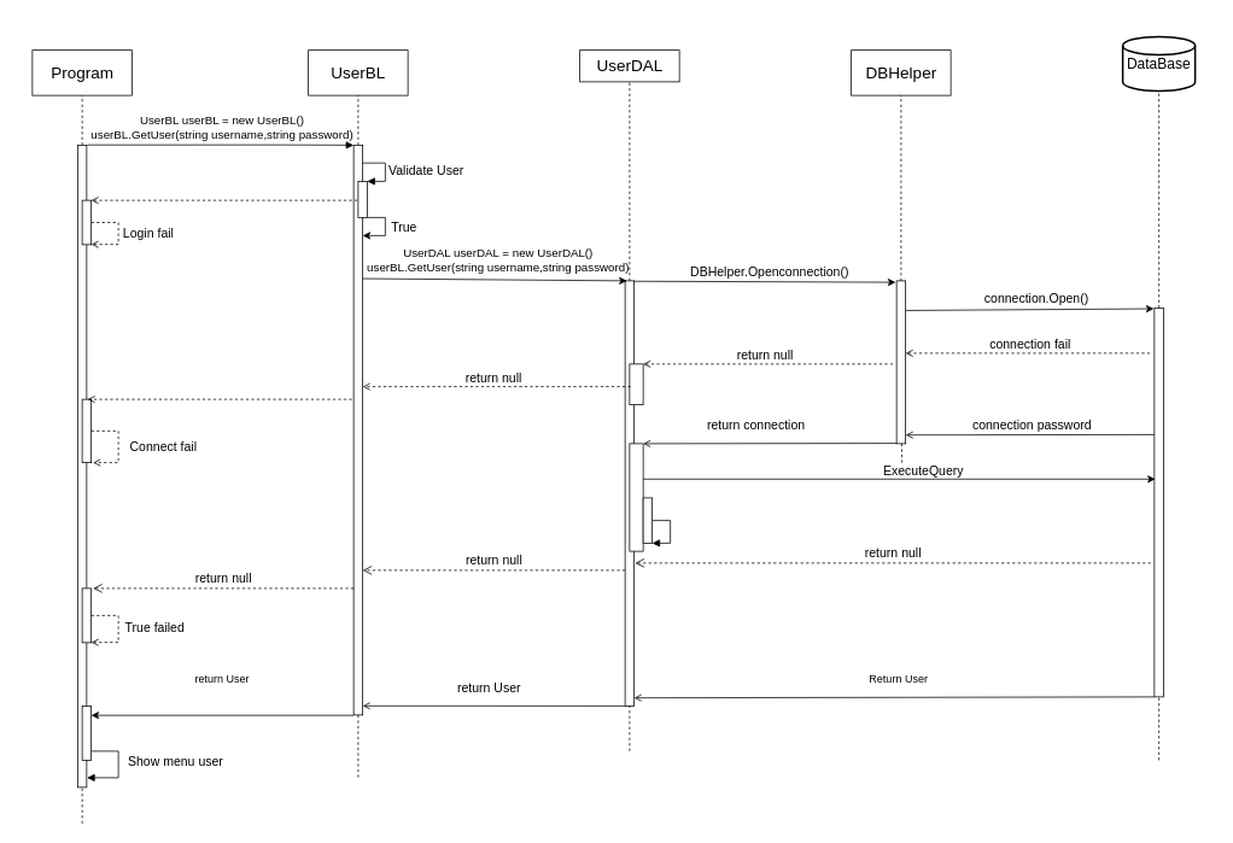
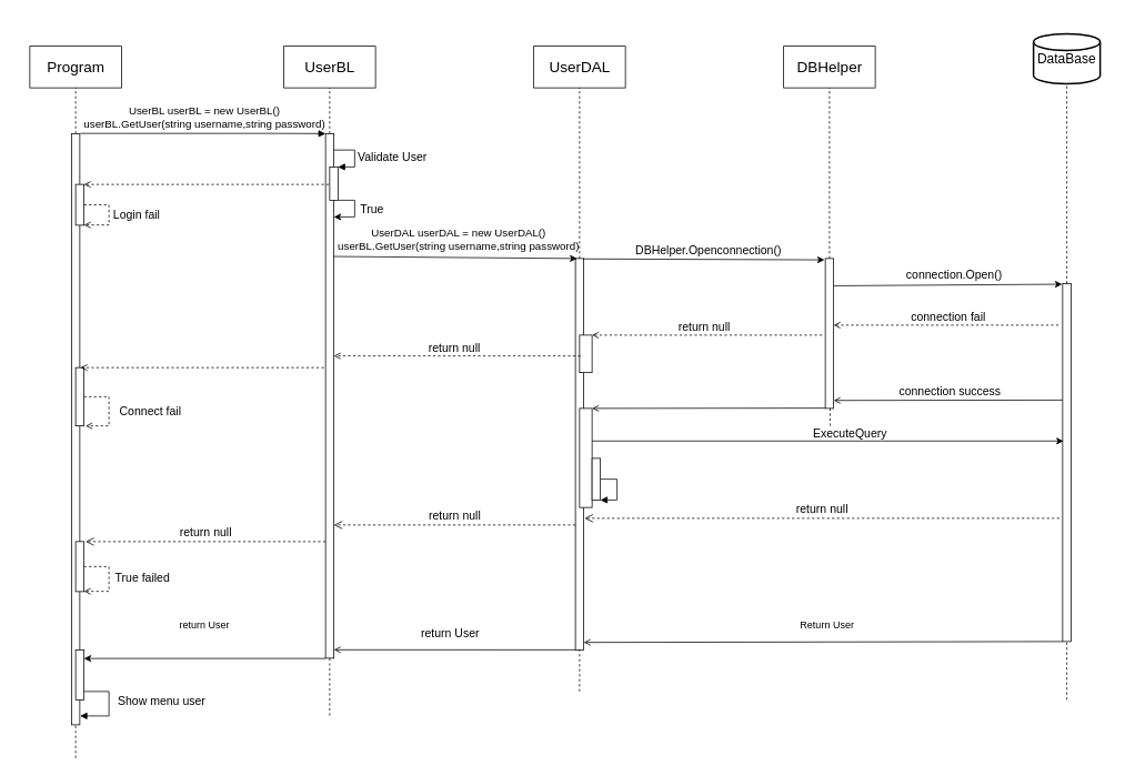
- <mxCell id="19" value="&lt;font style=&quot;font-size: 18px&quot;&gt;UserDAL&lt;/font&gt;" style="html=1;" parent="1" vertex="1"><mxGeometry x="640" y="55" width="110" height="35" as="geometry" /></mxCell>
+ <mxCell id="19" value="&lt;font style=&quot;font-size: 18px&quot;&gt;UserDAL&lt;/font&gt;" style="html=1;" parent="1" vertex="1"><mxGeometry x="640" y="55" width="110" height="50" as="geometry" /></mxCell>
- <mxCell id="41" value="&lt;font style=&quot;font-size: 14px&quot;&gt;return connection&lt;/font&gt;" style="text;html=1;strokeColor=none;fillColor=none;align=center;verticalAlign=middle;whiteSpace=wrap;rounded=0;" parent="1" vertex="1"><mxGeometry x="770" y="460" width="130" height="20" as="geometry" /></mxCell>
- <mxCell id="37" value="&lt;font style=&quot;font-size: 14px&quot;&gt;connection password&lt;/font&gt;" style="text;html=1;strokeColor=none;fillColor=none;align=center;verticalAlign=middle;whiteSpace=wrap;rounded=0;" parent="1" vertex="1"><mxGeometry x="1050" y="460" width="180" height="20" as="geometry" /></mxCell>
+ <mxCell id="37" value="&lt;font style=&quot;font-size: 14px&quot;&gt;connection success&lt;/font&gt;" style="text;html=1;strokeColor=none;fillColor=none;align=center;verticalAlign=middle;whiteSpace=wrap;rounded=0;" parent="1" vertex="1"><mxGeometry x="1050" y="460" width="180" height="20" as="geometry" /></mxCell>
